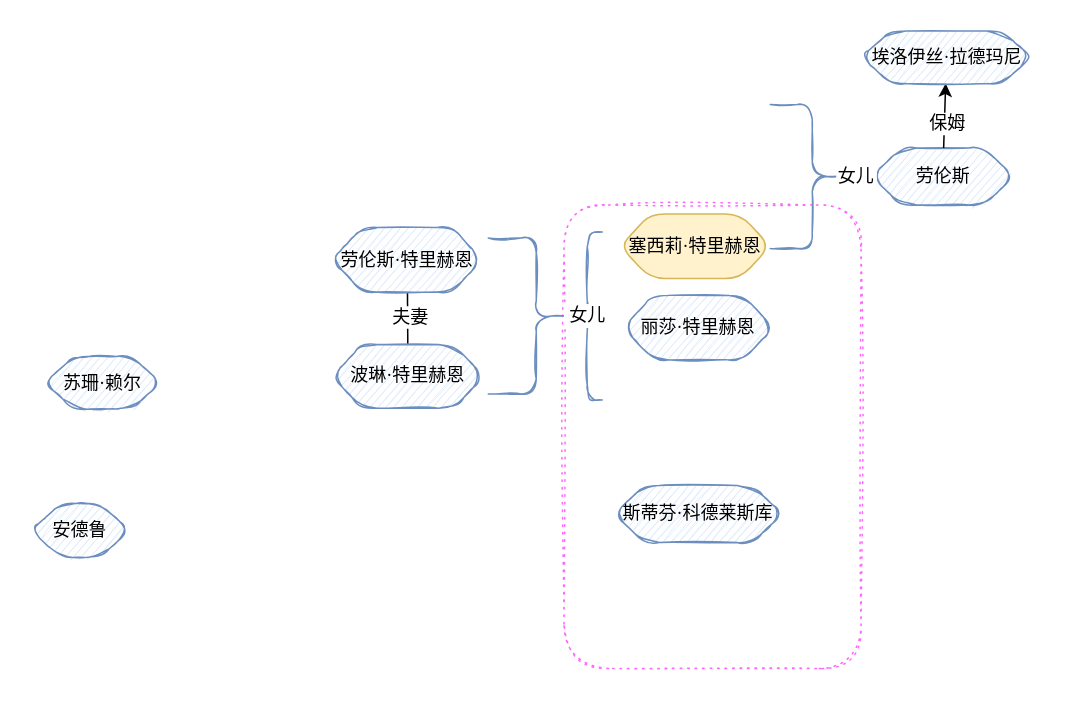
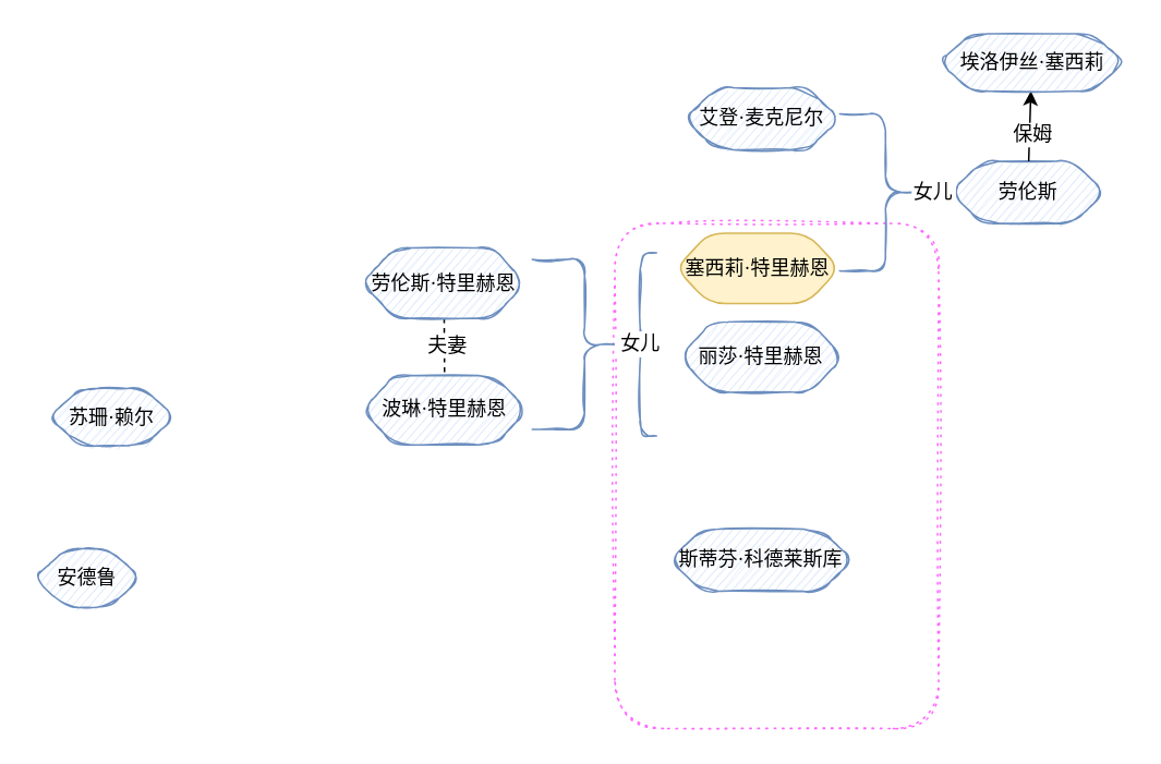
- <mxCell id="20" value="埃洛伊丝·拉德玛尼" style="shape=hexagon;perimeter=hexagonPerimeter2;whiteSpace=wrap;html=1;fixedSize=1;rounded=1;shadow=0;glass=0;sketch=1;fontFamily=Garamond;fontSize=12;fontColor=default;strokeColor=#6c8ebf;fillColor=#dae8fc;" vertex="1" parent="1"><mxGeometry x="573.5" y="20" width="114" height="35" as="geometry" /></mxCell>
+ <mxCell id="20" value="埃洛伊丝·塞西莉" style="shape=hexagon;perimeter=hexagonPerimeter2;whiteSpace=wrap;html=1;fixedSize=1;rounded=1;shadow=0;glass=0;sketch=1;fontFamily=Garamond;fontSize=12;fontColor=default;strokeColor=#6c8ebf;fillColor=#dae8fc;" vertex="1" parent="1"><mxGeometry x="573.5" y="20" width="114" height="35" as="geometry" /></mxCell>
+ <mxCell id="14" value="艾登·麦克尼尔" style="shape=hexagon;perimeter=hexagonPerimeter2;whiteSpace=wrap;html=1;fixedSize=1;rounded=1;shadow=0;glass=0;sketch=1;fontFamily=Garamond;fontSize=12;fontColor=default;strokeColor=#6c8ebf;fillColor=#dae8fc;" vertex="1" parent="1"><mxGeometry x="418" y="53" width="95" height="38" as="geometry" /></mxCell>
- <mxCell id="5" style="edgeStyle=none;rounded=1;orthogonalLoop=1;jettySize=auto;html=1;fontFamily=Garamond;fontSize=12;fontColor=default;endArrow=none;endFill=0;" edge="1" parent="1" source="7" target="8"><mxGeometry relative="1" as="geometry" /></mxCell>
+ <mxCell id="5" style="edgeStyle=none;rounded=1;orthogonalLoop=1;jettySize=auto;html=1;fontFamily=Garamond;fontSize=12;fontColor=default;endArrow=none;endFill=0;dashed=1;" edge="1" parent="1" source="7" target="8"><mxGeometry relative="1" as="geometry" /></mxCell>
